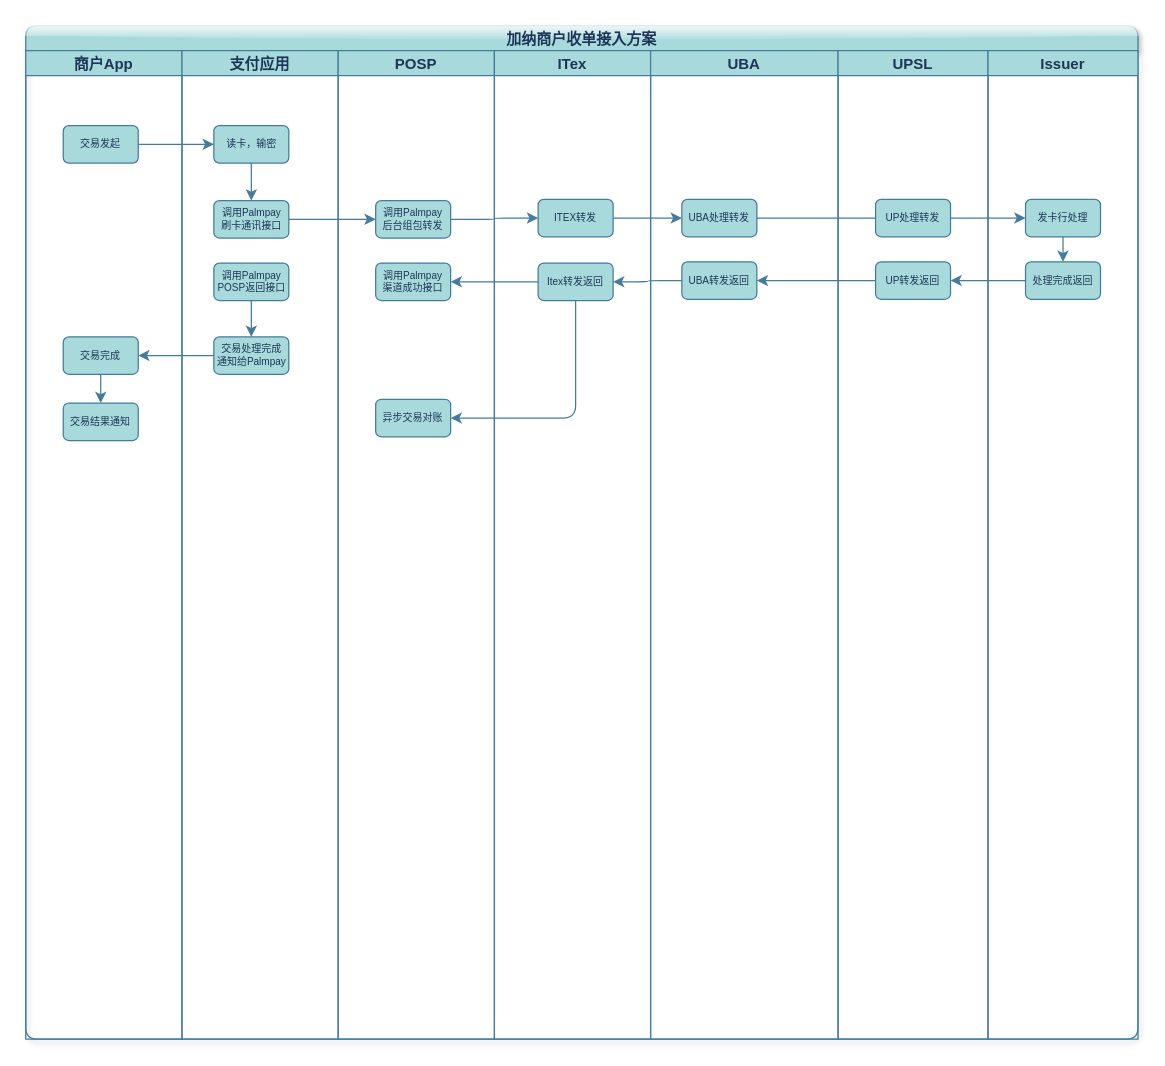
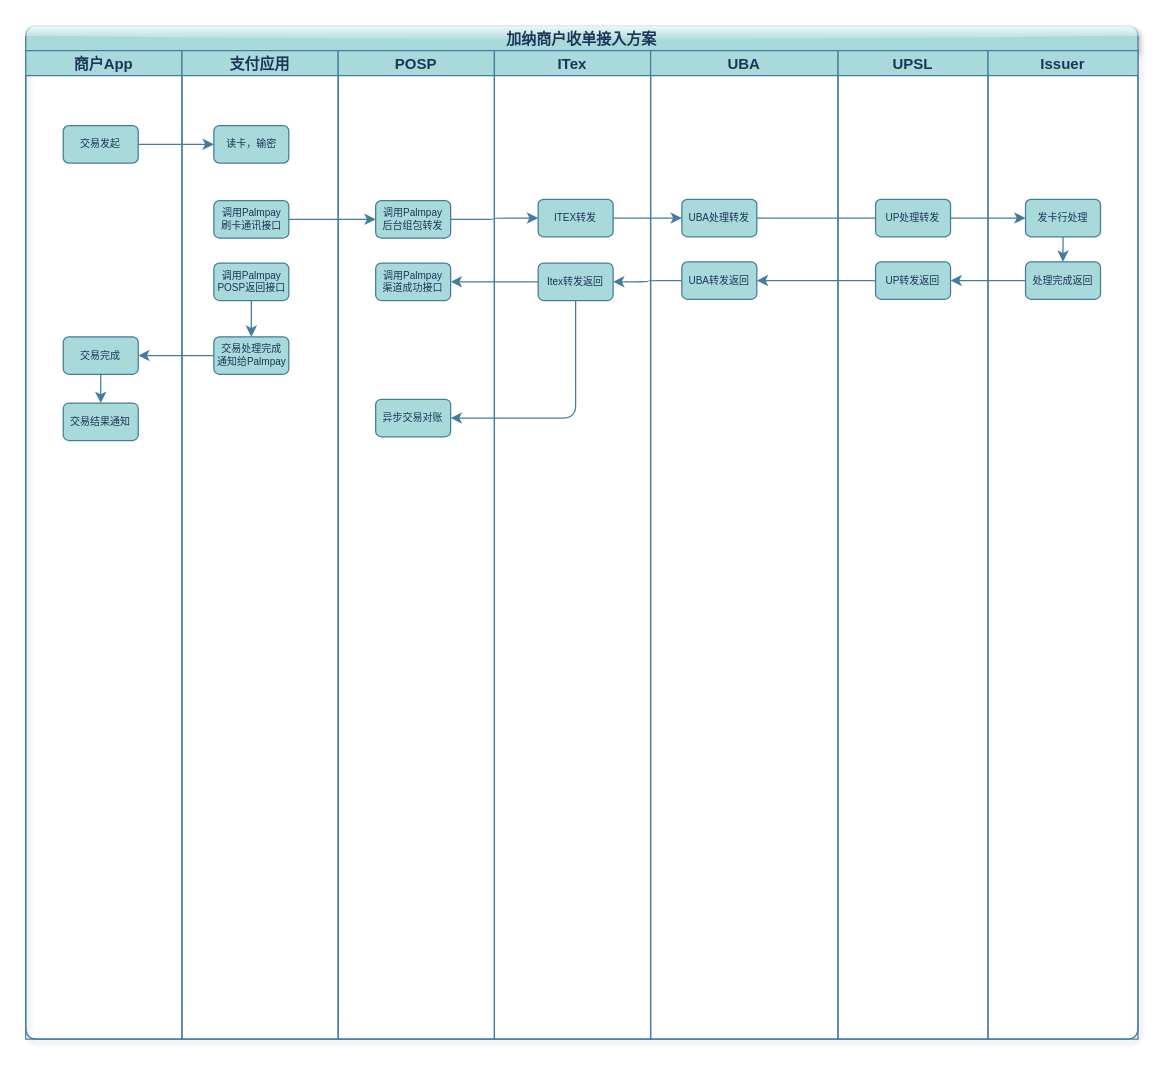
- <mxCell id="9" style="edgeStyle=orthogonalEdgeStyle;curved=0;rounded=1;sketch=0;orthogonalLoop=1;jettySize=auto;html=1;exitX=0.5;exitY=1;exitDx=0;exitDy=0;entryX=0.5;entryY=0;entryDx=0;entryDy=0;fontSize=8;fontColor=#1D3557;strokeColor=#457B9D;fillColor=#A8DADC;" edge="1" parent="8" source="10" target="11"><mxGeometry relative="1" as="geometry" /></mxCell>
